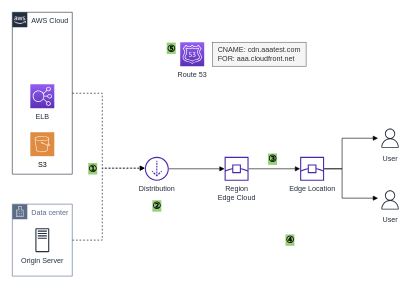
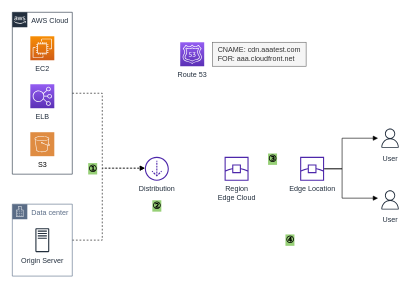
+ <mxCell id="4" value="EC2&lt;br&gt;" style="sketch=0;points=[[0,0,0],[0.25,0,0],[0.5,0,0],[0.75,0,0],[1,0,0],[0,1,0],[0.25,1,0],[0.5,1,0],[0.75,1,0],[1,1,0],[0,0.25,0],[0,0.5,0],[0,0.75,0],[1,0.25,0],[1,0.5,0],[1,0.75,0]];outlineConnect=0;fontColor=#232F3E;gradientColor=#F78E04;gradientDirection=north;fillColor=#D05C17;strokeColor=#ffffff;dashed=0;verticalLabelPosition=bottom;verticalAlign=top;align=center;html=1;fontSize=12;fontStyle=0;aspect=fixed;shape=mxgraph.aws4.resourceIcon;resIcon=mxgraph.aws4.ec2;" vertex="1" parent="3"><mxGeometry x="30" y="40" width="40" height="40" as="geometry" /></mxCell>
- <mxCell id="24" value="&lt;b&gt;⑤&lt;/b&gt;" style="text;html=1;strokeColor=none;fillColor=none;align=center;verticalAlign=middle;whiteSpace=wrap;rounded=0;fontSize=16;labelBackgroundColor=#97D077;" vertex="1" parent="1"><mxGeometry x="271" y="70" width="29" height="20" as="geometry" /></mxCell>
- <mxCell id="11" style="edgeStyle=orthogonalEdgeStyle;rounded=0;orthogonalLoop=1;jettySize=auto;html=1;endArrow=block;endFill=1;" edge="1" parent="1" source="12" target="14"><mxGeometry relative="1" as="geometry" /></mxCell>
- <mxCell id="13" style="edgeStyle=orthogonalEdgeStyle;rounded=0;orthogonalLoop=1;jettySize=auto;html=1;endArrow=block;endFill=1;" edge="1" parent="1" source="14" target="17"><mxGeometry relative="1" as="geometry" /></mxCell>
